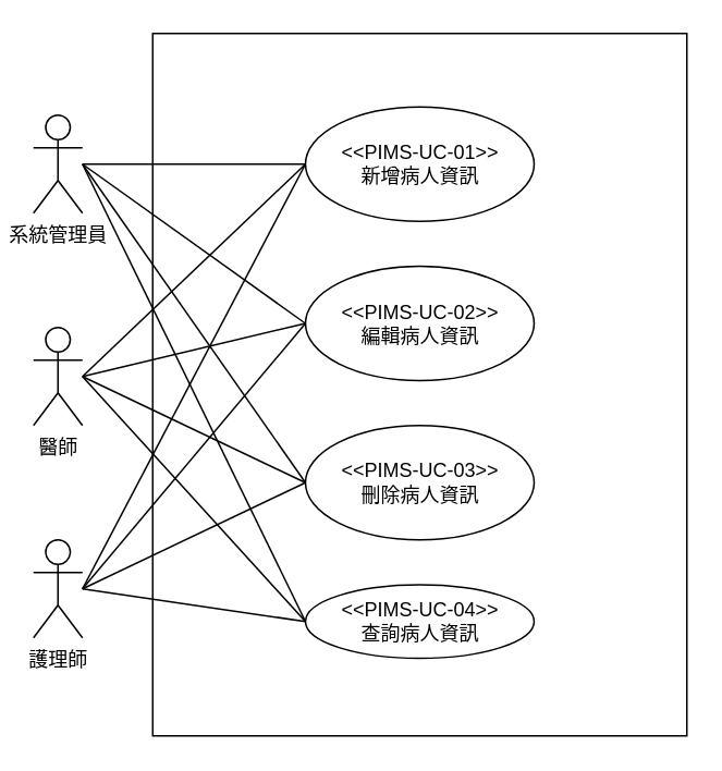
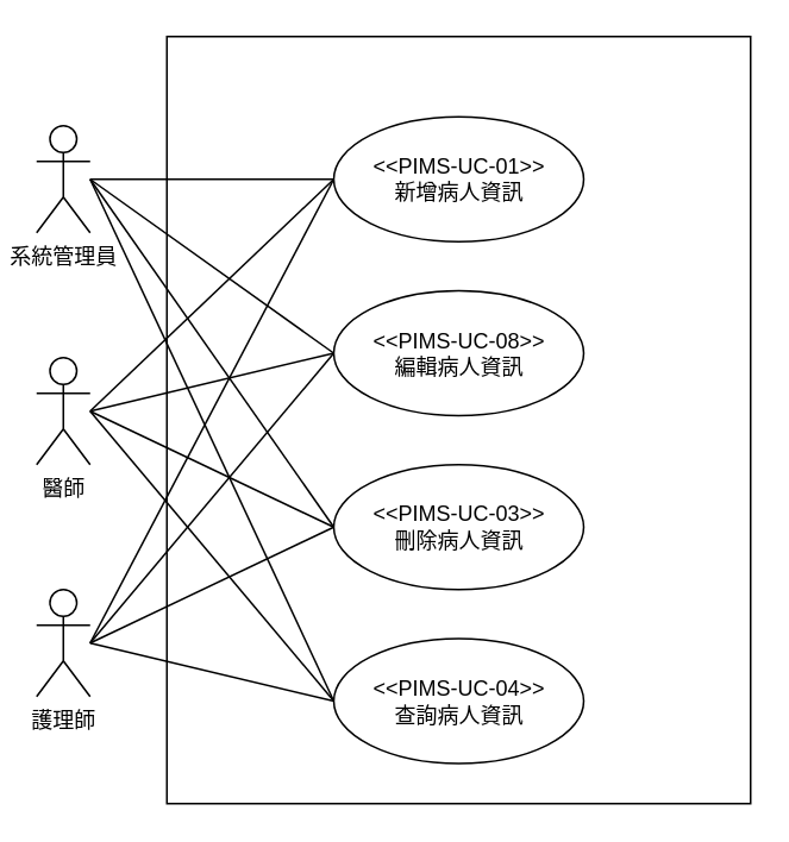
- <mxCell id="13" value="&lt;div&gt;&amp;lt;&amp;lt;PIMS-UC-02&amp;gt;&amp;gt;&lt;span&gt;&lt;br&gt;編輯病人資訊&lt;/span&gt;&lt;/div&gt;" style="ellipse;whiteSpace=wrap;html=1;" parent="1" vertex="1"><mxGeometry x="186.5" y="162.5" width="140" height="70" as="geometry" /></mxCell>
+ <mxCell id="13" value="&lt;div&gt;&amp;lt;&amp;lt;PIMS-UC-08&amp;gt;&amp;gt;&lt;span&gt;&lt;br&gt;編輯病人資訊&lt;/span&gt;&lt;/div&gt;" style="ellipse;whiteSpace=wrap;html=1;" parent="1" vertex="1"><mxGeometry x="186.5" y="162.5" width="140" height="70" as="geometry" /></mxCell>
- <mxCell id="21" value="&lt;div&gt;&amp;lt;&amp;lt;PIMS-UC-04&amp;gt;&amp;gt;&lt;span&gt;&lt;br&gt;查詢病人資訊&lt;/span&gt;&lt;br&gt;&lt;/div&gt;" style="ellipse;whiteSpace=wrap;html=1;" parent="1" vertex="1"><mxGeometry x="186.5" y="357.5" width="140" height="45" as="geometry" /></mxCell>
+ <mxCell id="21" value="&lt;div&gt;&amp;lt;&amp;lt;PIMS-UC-04&amp;gt;&amp;gt;&lt;span&gt;&lt;br&gt;查詢病人資訊&lt;/span&gt;&lt;br&gt;&lt;/div&gt;" style="ellipse;whiteSpace=wrap;html=1;" parent="1" vertex="1"><mxGeometry x="186.5" y="357.5" width="140" height="70" as="geometry" /></mxCell>
